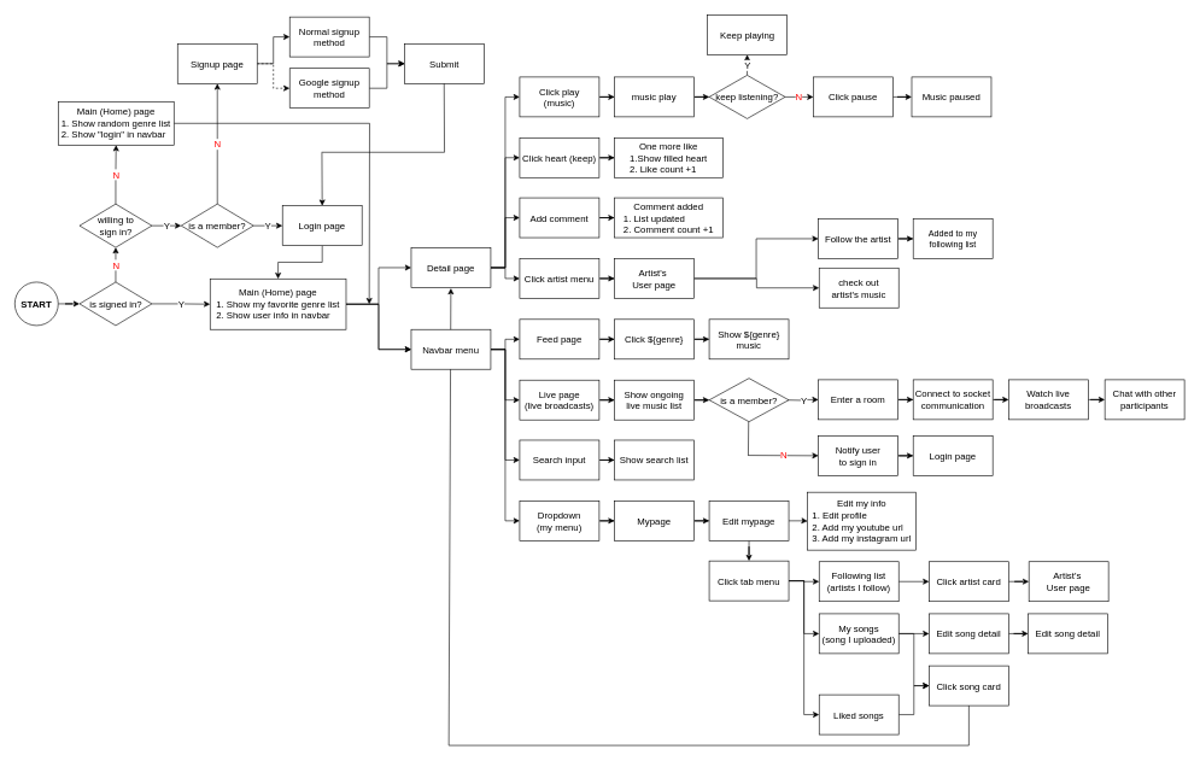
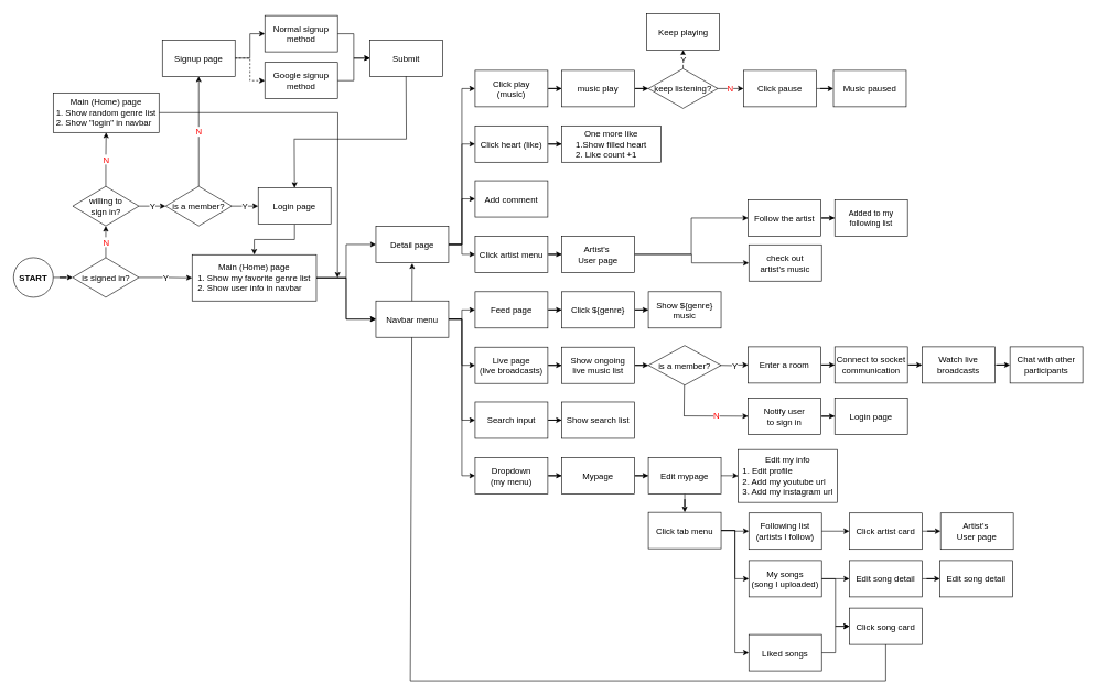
- <mxCell id="39" value="Click heart (keep)" style="whiteSpace=wrap;html=1;fontSize=13;" vertex="1" parent="1"><mxGeometry x="718" y="190" width="110" height="55" as="geometry" /></mxCell>
+ <mxCell id="39" value="Click heart (like)" style="whiteSpace=wrap;html=1;fontSize=13;" vertex="1" parent="1"><mxGeometry x="718" y="190" width="110" height="55" as="geometry" /></mxCell>
- <mxCell id="40" style="edgeStyle=orthogonalEdgeStyle;rounded=0;orthogonalLoop=1;jettySize=auto;html=1;fontSize=13;fontColor=#000000;" edge="1" parent="1" source="41" target="42"><mxGeometry relative="1" as="geometry" /></mxCell>
- <mxCell id="42" value="Comment added&lt;br style=&quot;font-size: 13px;&quot;&gt;&lt;div style=&quot;text-align: left; font-size: 13px;&quot;&gt;&lt;span style=&quot;background-color: initial; font-size: 13px;&quot;&gt;1. List updated&lt;/span&gt;&lt;/div&gt;&lt;div style=&quot;text-align: left; font-size: 13px;&quot;&gt;&lt;span style=&quot;background-color: initial; font-size: 13px;&quot;&gt;2. Comment count +1&lt;/span&gt;&lt;/div&gt;" style="whiteSpace=wrap;html=1;fontSize=13;" vertex="1" parent="1"><mxGeometry x="849" y="273" width="150" height="55" as="geometry" /></mxCell>
